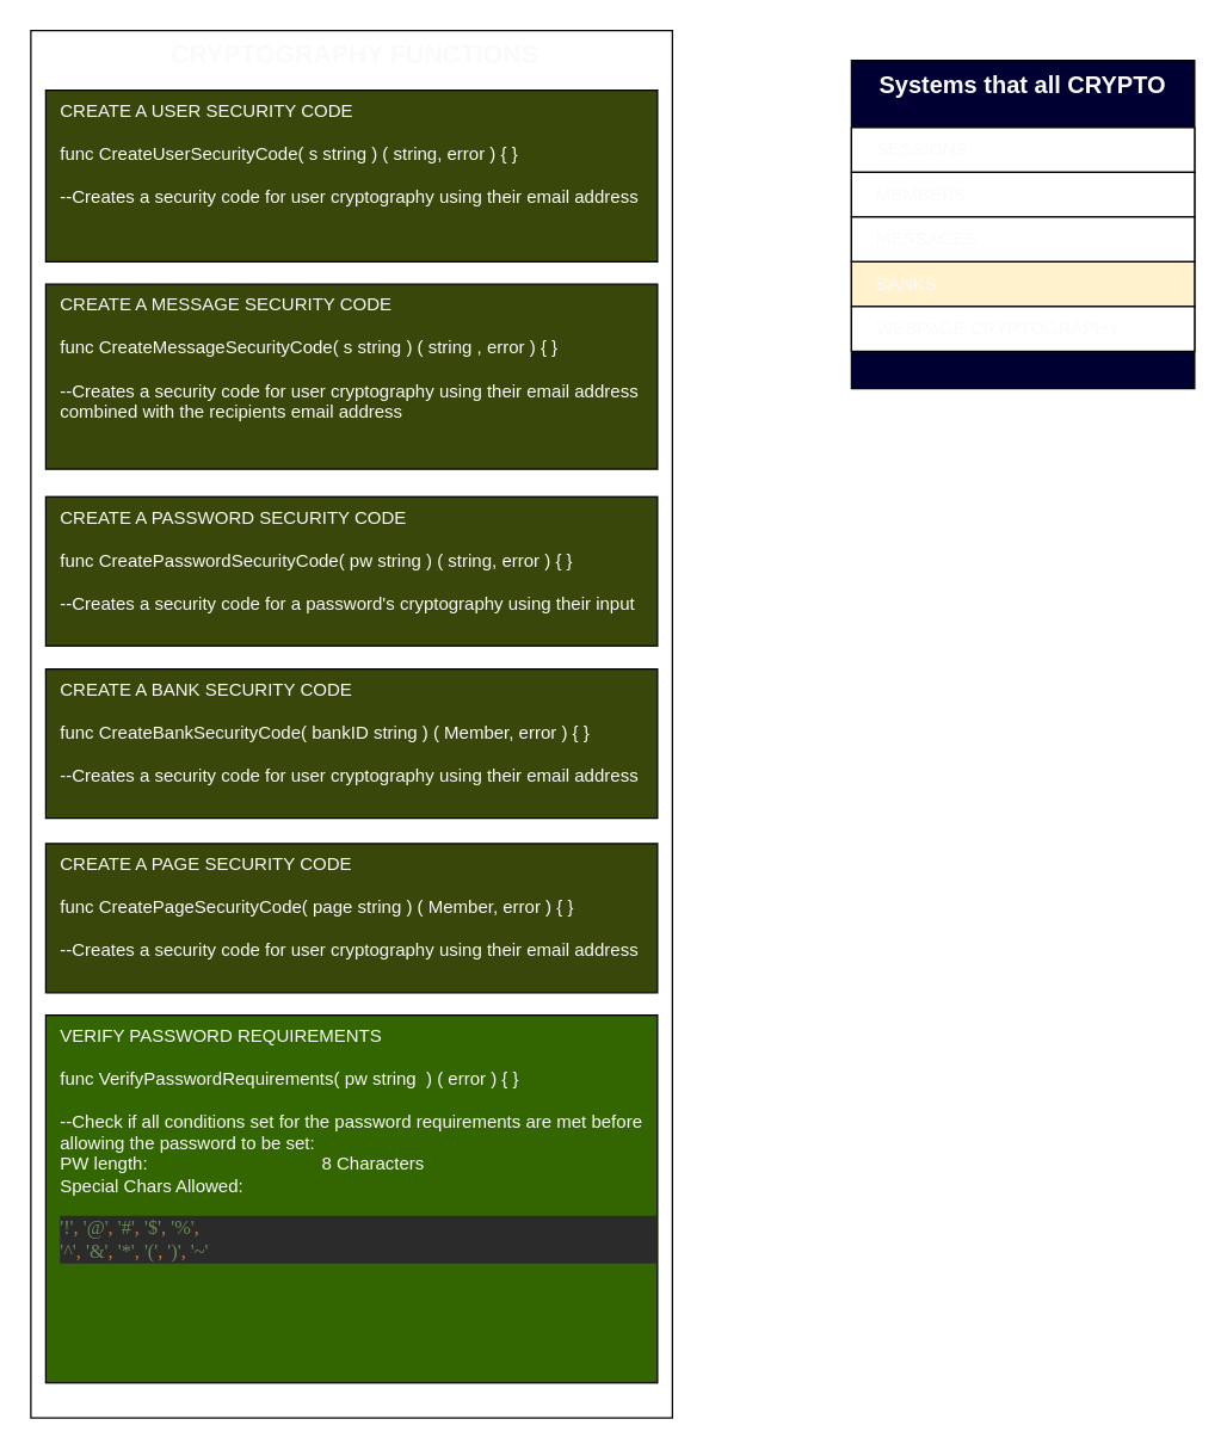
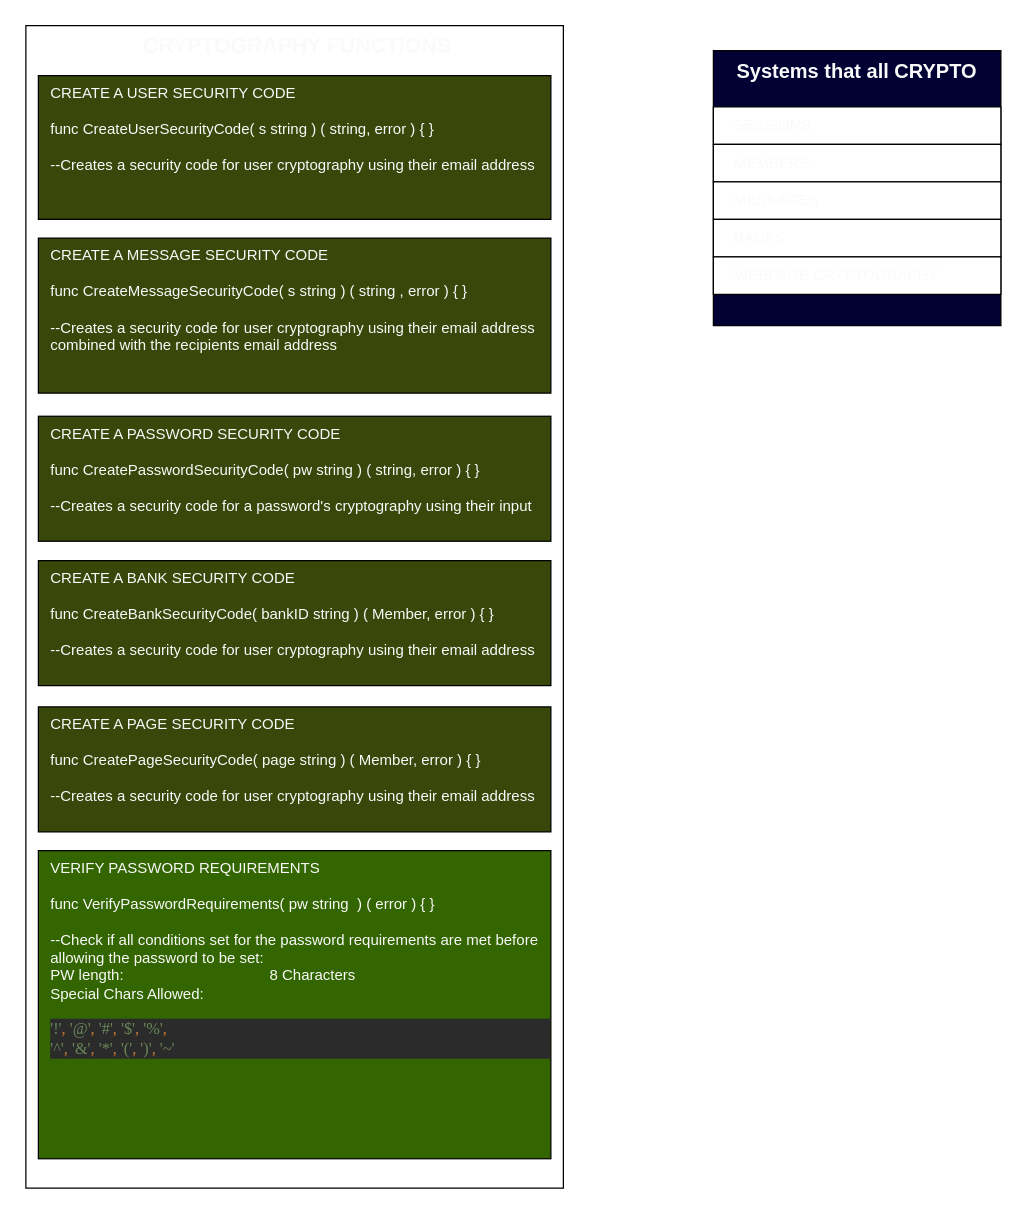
- <mxCell id="12" value="BANKS" style="rounded=0;whiteSpace=wrap;html=1;fontColor=#FAFAFA;align=left;spacingLeft=15;fillColor=#fff2cc;" vertex="1" parent="1"><mxGeometry x="570" y="175" width="230" height="30" as="geometry" /></mxCell>
+ <mxCell id="12" value="BANKS" style="rounded=0;whiteSpace=wrap;html=1;fontColor=#FAFAFA;align=left;spacingLeft=15;" vertex="1" parent="1"><mxGeometry x="570" y="175" width="230" height="30" as="geometry" /></mxCell>
